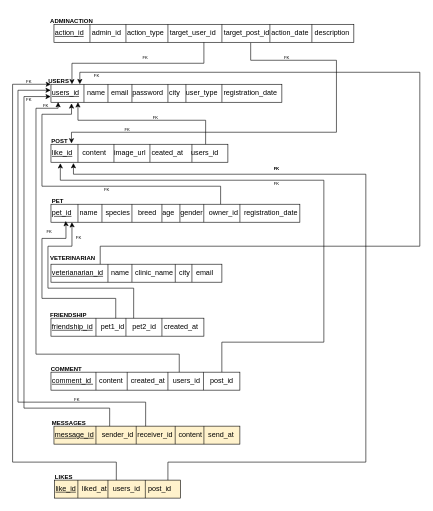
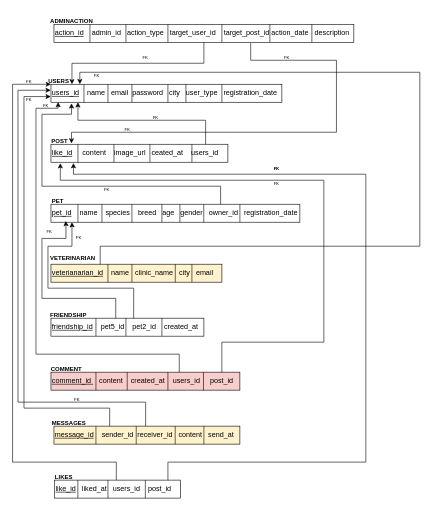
- <mxCell id="7" value="&lt;u&gt;veterianarian_id&lt;/u&gt;&amp;nbsp; &amp;nbsp; name&amp;nbsp; &amp;nbsp;clinic_name&amp;nbsp; &amp;nbsp;city&amp;nbsp; &amp;nbsp;email&amp;nbsp;&amp;nbsp;" style="rounded=0;whiteSpace=wrap;html=1;align=left;" vertex="1" parent="1"><mxGeometry x="84" y="440" width="285" height="30" as="geometry" /></mxCell>
+ <mxCell id="7" value="&lt;u&gt;veterianarian_id&lt;/u&gt;&amp;nbsp; &amp;nbsp; name&amp;nbsp; &amp;nbsp;clinic_name&amp;nbsp; &amp;nbsp;city&amp;nbsp; &amp;nbsp;email&amp;nbsp;&amp;nbsp;" style="rounded=0;whiteSpace=wrap;html=1;align=left;fillColor=#fff2cc;" vertex="1" parent="1"><mxGeometry x="84" y="440" width="285" height="30" as="geometry" /></mxCell>
- <mxCell id="8" value="&lt;u&gt;friendship_id&lt;/u&gt;&amp;nbsp; &amp;nbsp; pet1_id&amp;nbsp; &amp;nbsp; pet2_id&amp;nbsp; &amp;nbsp; created_at&amp;nbsp;" style="rounded=0;whiteSpace=wrap;html=1;align=left;" vertex="1" parent="1"><mxGeometry x="84" y="530" width="255" height="30" as="geometry" /></mxCell>
+ <mxCell id="8" value="&lt;u&gt;friendship_id&lt;/u&gt;&amp;nbsp; &amp;nbsp; pet5_id&amp;nbsp; &amp;nbsp; pet2_id&amp;nbsp; &amp;nbsp; created_at&amp;nbsp;" style="rounded=0;whiteSpace=wrap;html=1;align=left;" vertex="1" parent="1"><mxGeometry x="84" y="530" width="255" height="30" as="geometry" /></mxCell>
- <mxCell id="9" value="&lt;u&gt;comment_id&amp;nbsp;&lt;/u&gt; &amp;nbsp; content&amp;nbsp; &amp;nbsp; created_at&amp;nbsp; &amp;nbsp; users_id&amp;nbsp; &amp;nbsp; &amp;nbsp;post_id&amp;nbsp; &amp;nbsp;" style="rounded=0;whiteSpace=wrap;html=1;align=left;" vertex="1" parent="1"><mxGeometry x="84" y="620" width="315" height="30" as="geometry" /></mxCell>
+ <mxCell id="9" value="&lt;u&gt;comment_id&amp;nbsp;&lt;/u&gt; &amp;nbsp; content&amp;nbsp; &amp;nbsp; created_at&amp;nbsp; &amp;nbsp; users_id&amp;nbsp; &amp;nbsp; &amp;nbsp;post_id&amp;nbsp; &amp;nbsp;" style="rounded=0;whiteSpace=wrap;html=1;align=left;fillColor=#f8cecc;" vertex="1" parent="1"><mxGeometry x="84" y="620" width="315" height="30" as="geometry" /></mxCell>
- <mxCell id="11" value="&lt;u&gt;like_id&lt;/u&gt;&amp;nbsp; &amp;nbsp;liked_at&amp;nbsp; &amp;nbsp;users_id&amp;nbsp; &amp;nbsp; post_id" style="rounded=0;whiteSpace=wrap;html=1;align=left;fillColor=#fff2cc;" vertex="1" parent="1"><mxGeometry x="90" y="800" width="210" height="30" as="geometry" /></mxCell>
+ <mxCell id="11" value="&lt;u&gt;like_id&lt;/u&gt;&amp;nbsp; &amp;nbsp;liked_at&amp;nbsp; &amp;nbsp;users_id&amp;nbsp; &amp;nbsp; post_id" style="rounded=0;whiteSpace=wrap;html=1;align=left;" vertex="1" parent="1"><mxGeometry x="90" y="800" width="210" height="30" as="geometry" /></mxCell>
